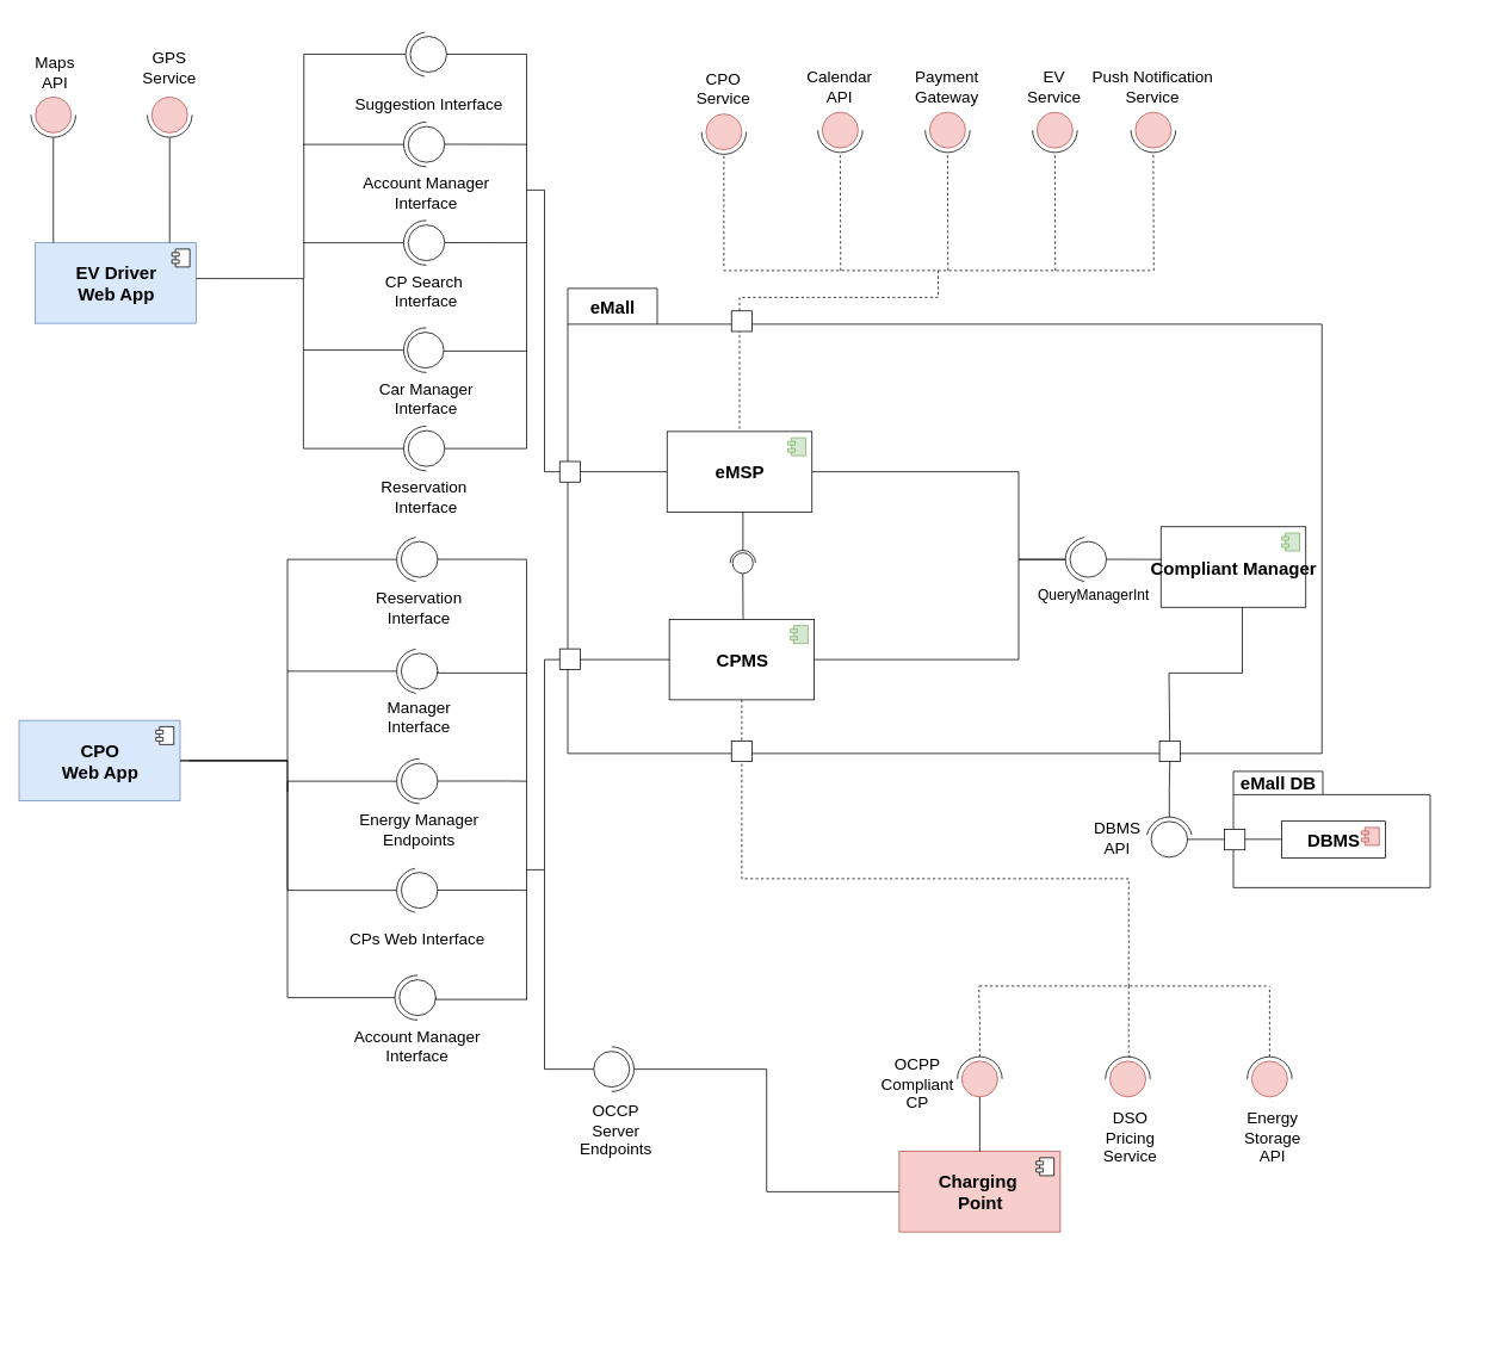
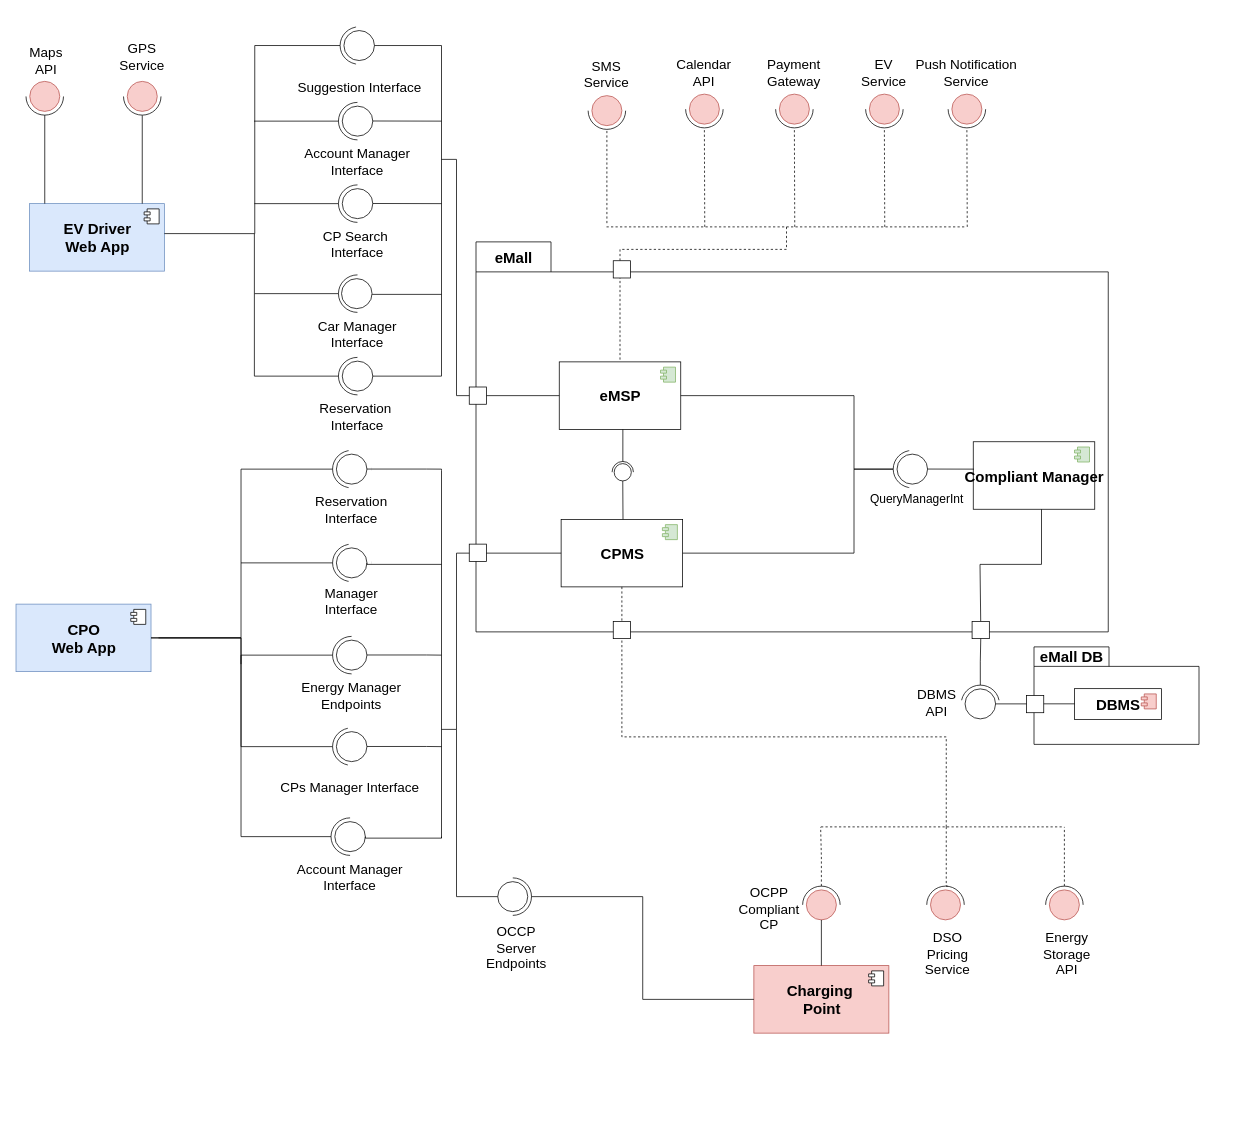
- <mxCell id="54" value="CPO Service" style="text;html=1;strokeColor=none;fillColor=none;align=center;verticalAlign=middle;whiteSpace=wrap;rounded=0;fontSize=18;" parent="49" vertex="1"><mxGeometry y="-8" width="60" height="30" as="geometry" /></mxCell>
+ <mxCell id="54" value="SMS Service" style="text;html=1;strokeColor=none;fillColor=none;align=center;verticalAlign=middle;whiteSpace=wrap;rounded=0;fontSize=18;" parent="49" vertex="1"><mxGeometry y="-8" width="60" height="30" as="geometry" /></mxCell>
- <mxCell id="132" value="CPs Web Interface" style="text;html=1;strokeColor=none;fillColor=none;align=center;verticalAlign=middle;whiteSpace=wrap;rounded=0;fontSize=18;" parent="127" vertex="1"><mxGeometry x="13.84" y="-317" width="193.68" height="30" as="geometry" /></mxCell>
+ <mxCell id="132" value="CPs Manager Interface" style="text;html=1;strokeColor=none;fillColor=none;align=center;verticalAlign=middle;whiteSpace=wrap;rounded=0;fontSize=18;" parent="127" vertex="1"><mxGeometry x="13.84" y="-317" width="193.68" height="30" as="geometry" /></mxCell>
